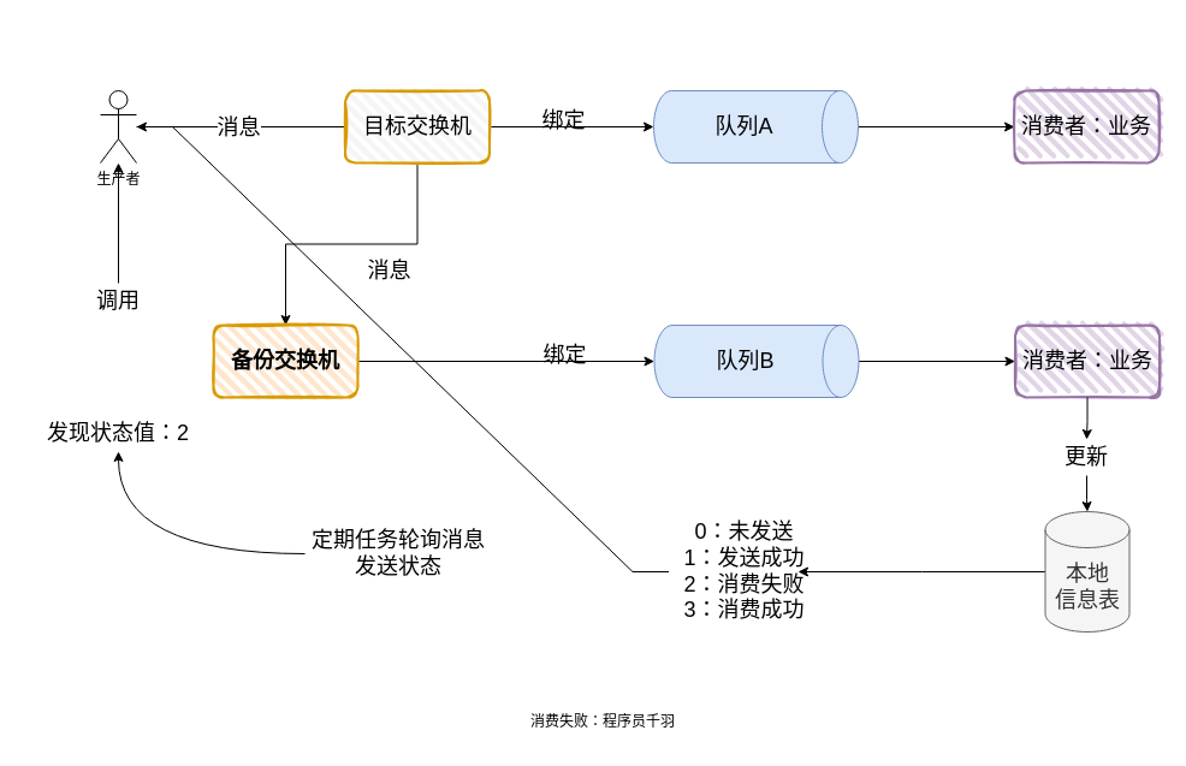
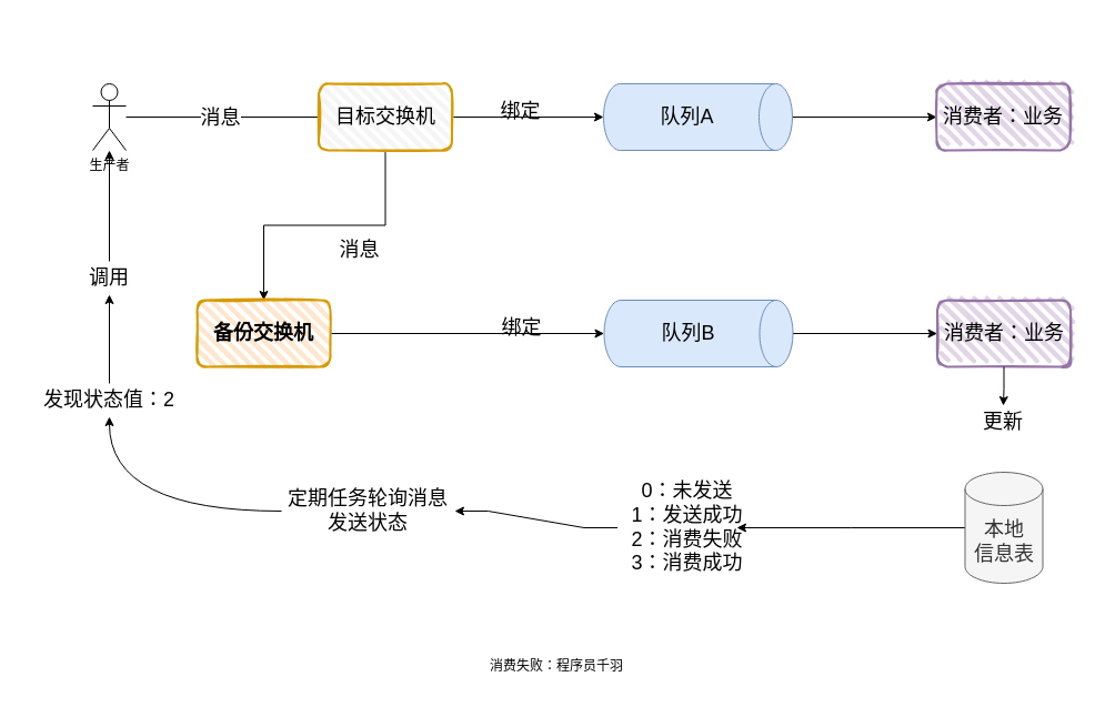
- <mxCell id="26" style="edgeStyle=entityRelationEdgeStyle;rounded=0;orthogonalLoop=1;jettySize=auto;html=1;" edge="1" parent="1" source="27" target="4"><mxGeometry relative="1" as="geometry" /></mxCell>
+ <mxCell id="26" style="edgeStyle=entityRelationEdgeStyle;rounded=0;orthogonalLoop=1;jettySize=auto;html=1;" edge="1" parent="1" source="27" target="29"><mxGeometry relative="1" as="geometry" /></mxCell>
+ <mxCell id="33" value="" style="edgeStyle=orthogonalEdgeStyle;rounded=0;orthogonalLoop=1;jettySize=auto;html=1;" edge="1" parent="1" source="31" target="34"><mxGeometry relative="1" as="geometry"><mxPoint x="98" y="345" as="sourcePoint" /><mxPoint x="98" y="135" as="targetPoint" /></mxGeometry></mxCell>
- <mxCell id="20" style="edgeStyle=orthogonalEdgeStyle;rounded=0;orthogonalLoop=1;jettySize=auto;html=1;entryX=0.5;entryY=0;entryDx=0;entryDy=0;entryPerimeter=0;" edge="1" parent="1" source="25" target="23"><mxGeometry relative="1" as="geometry" /></mxCell>
